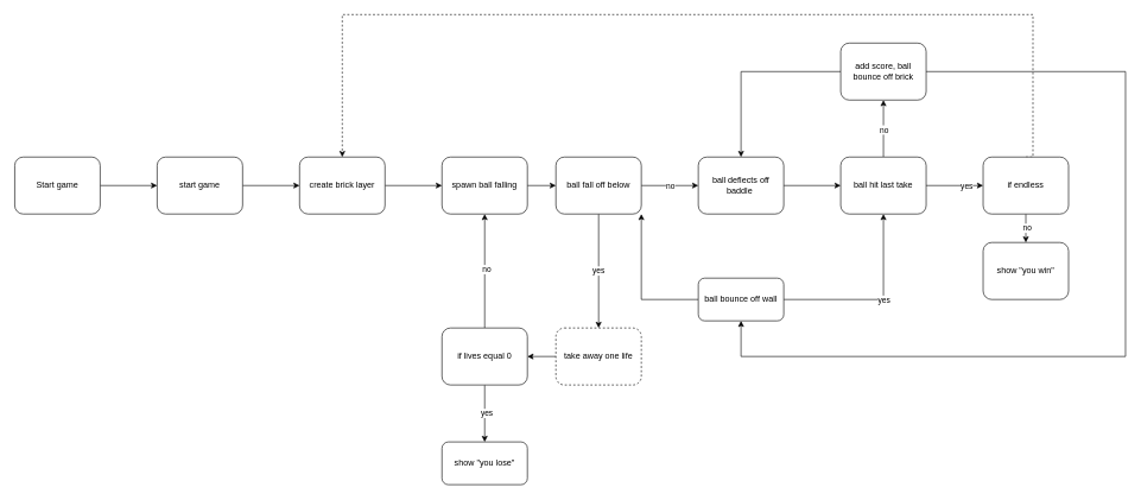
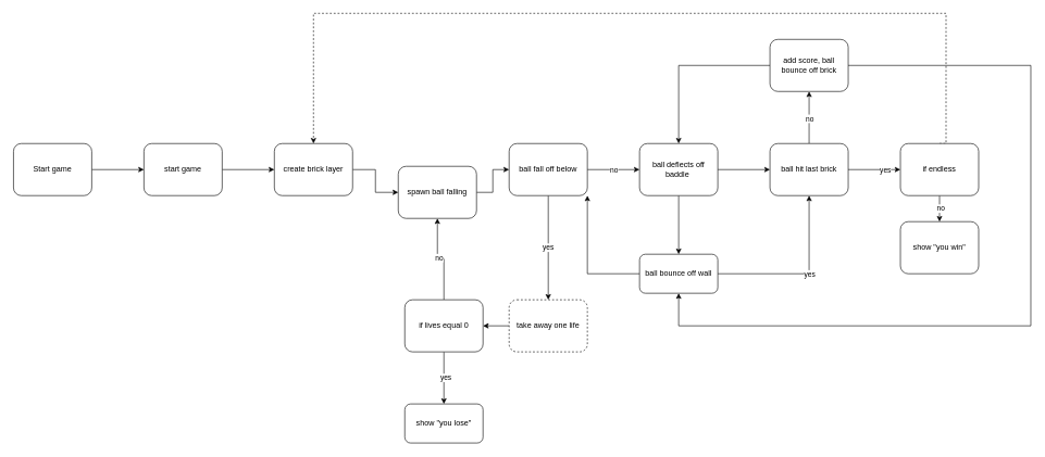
- <mxCell id="16" value="spawn ball falling" style="whiteSpace=wrap;html=1;rounded=1;" vertex="1" parent="1"><mxGeometry x="620" y="220" width="120" height="80" as="geometry" /></mxCell>
+ <mxCell id="16" value="spawn ball falling" style="whiteSpace=wrap;html=1;rounded=1;" vertex="1" parent="1"><mxGeometry x="610" y="255" width="120" height="80" as="geometry" /></mxCell>
- <mxCell id="23" value="ball hit last take" style="whiteSpace=wrap;html=1;rounded=1;" vertex="1" parent="1"><mxGeometry x="1180" y="220" width="120" height="80" as="geometry" /></mxCell>
+ <mxCell id="23" value="ball hit last brick" style="whiteSpace=wrap;html=1;rounded=1;" vertex="1" parent="1"><mxGeometry x="1180" y="220" width="120" height="80" as="geometry" /></mxCell>
+ <mxCell id="13" value="" style="edgeStyle=orthogonalEdgeStyle;rounded=0;orthogonalLoop=1;jettySize=auto;html=1;" edge="1" parent="1" source="14" target="30"><mxGeometry relative="1" as="geometry" /></mxCell>
